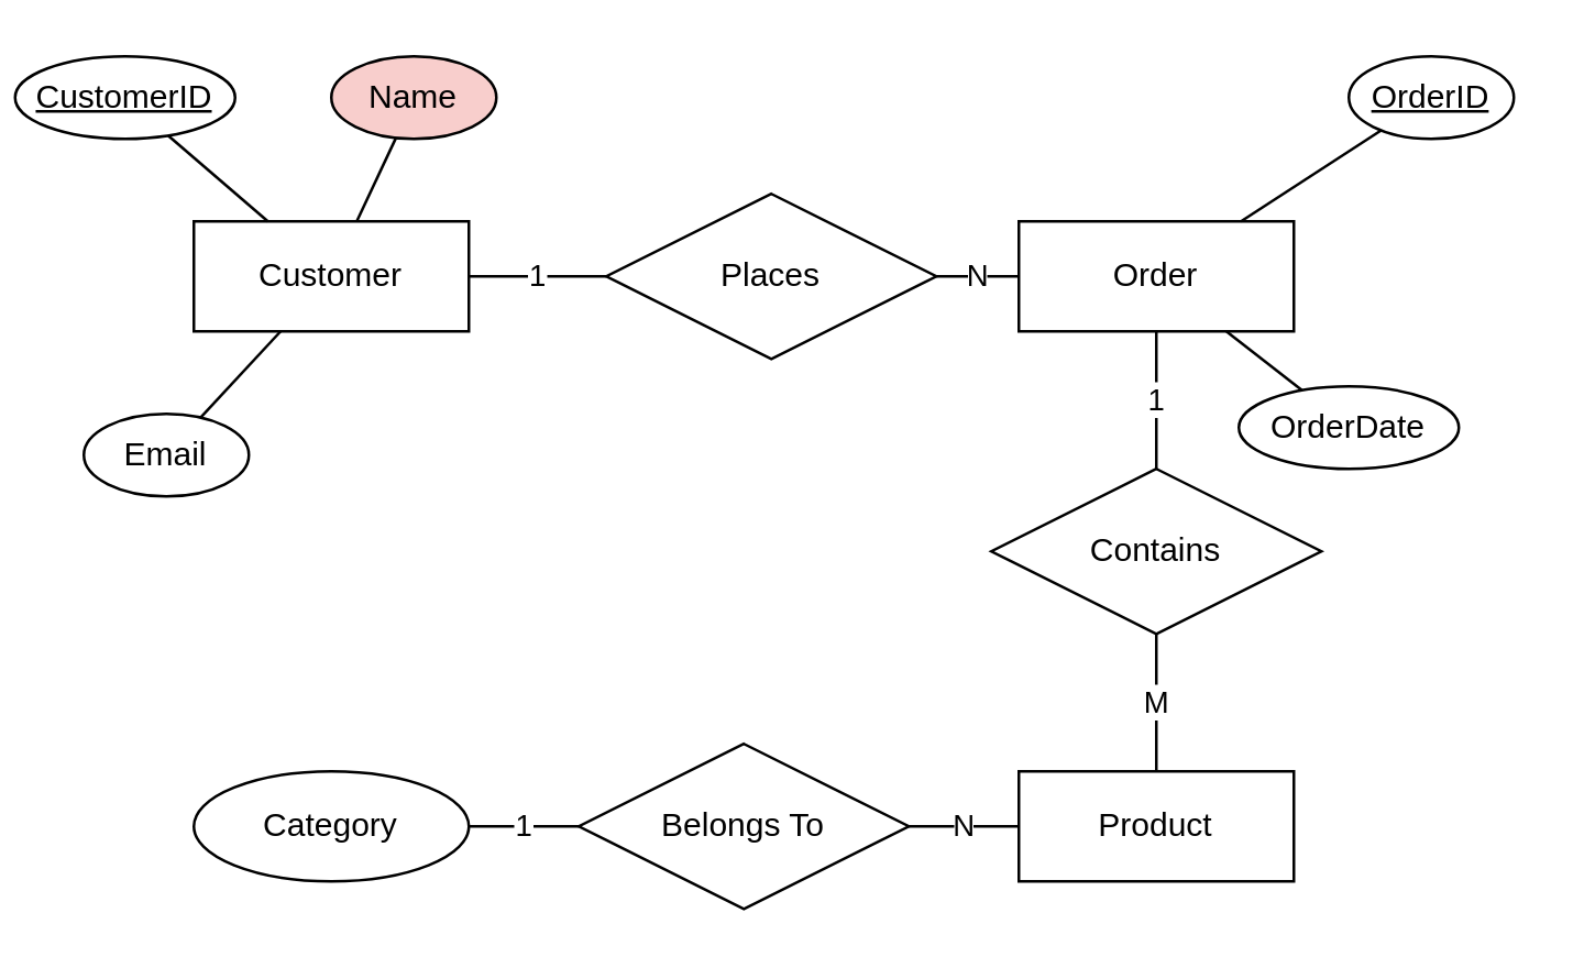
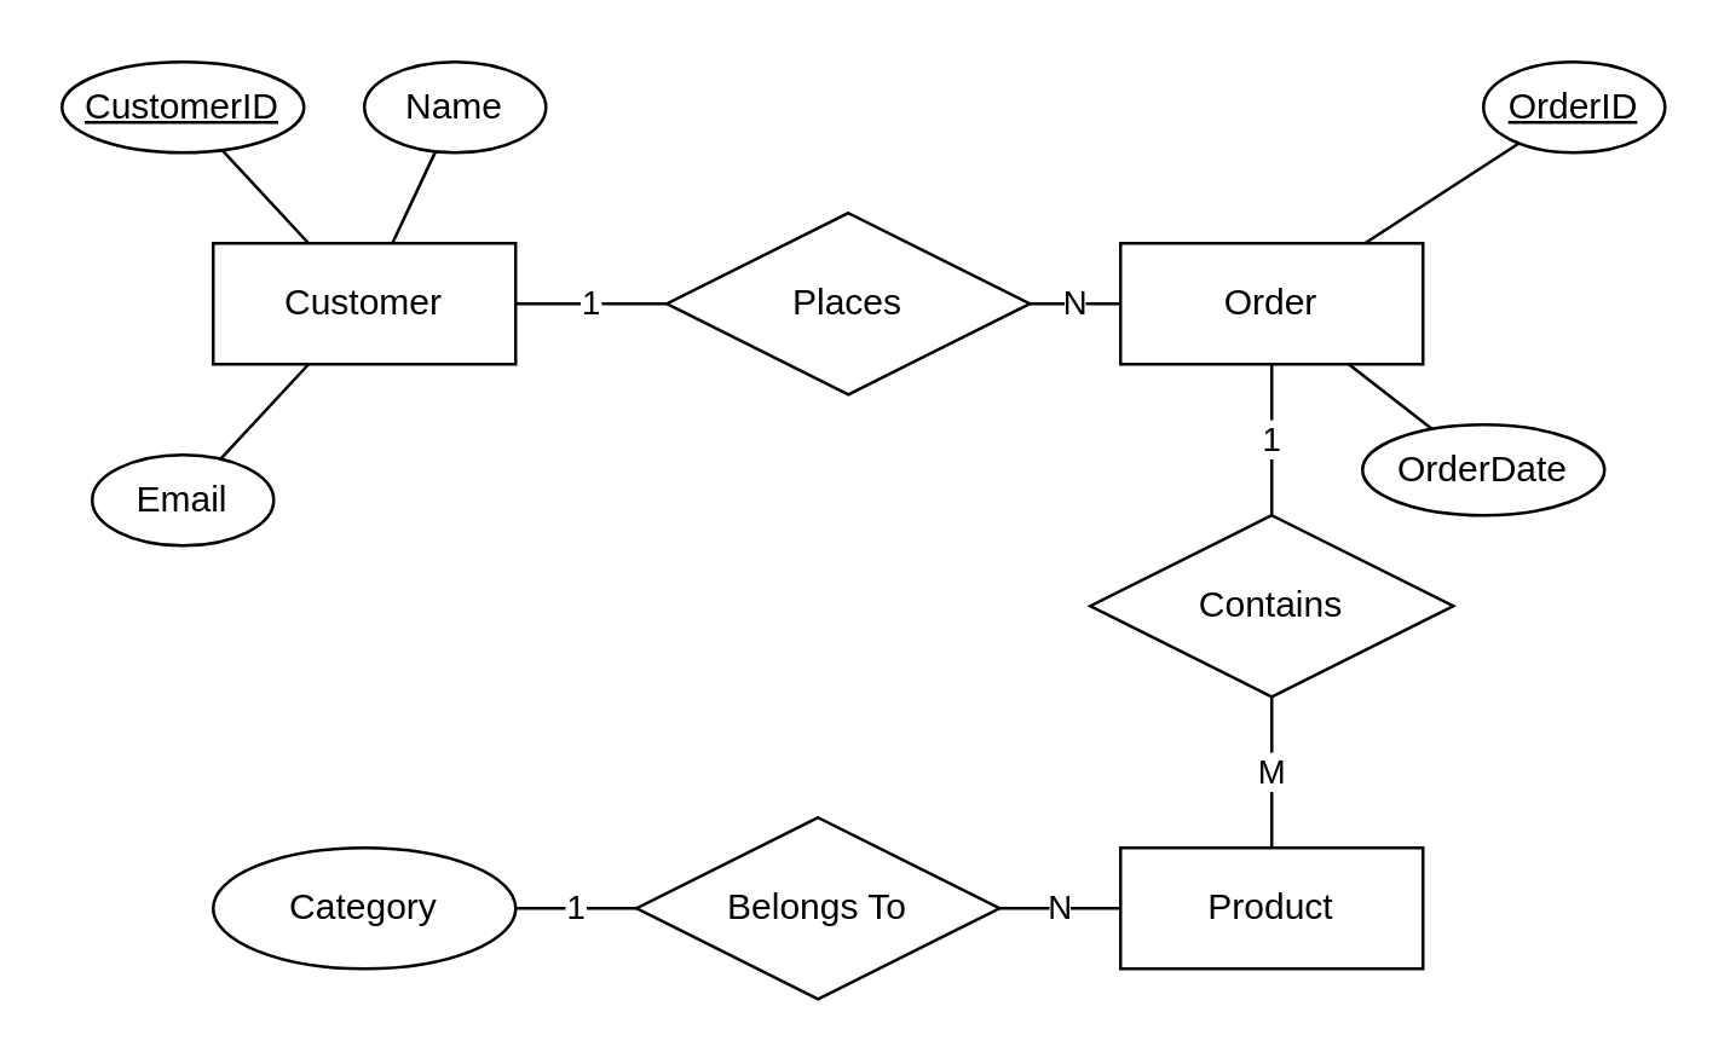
- <mxCell id="15" value="CustomerID" style="ellipse;whiteSpace=wrap;html=1;align=center;fontStyle=4;" vertex="1" parent="1"><mxGeometry x="5" y="20" width="80" height="30" as="geometry" /></mxCell>
+ <mxCell id="15" value="CustomerID" style="ellipse;whiteSpace=wrap;html=1;align=center;fontStyle=4;" vertex="1" parent="1"><mxGeometry x="20" y="20" width="80" height="30" as="geometry" /></mxCell>
- <mxCell id="16" value="Name" style="ellipse;whiteSpace=wrap;html=1;align=center;fillColor=#f8cecc;" vertex="1" parent="1"><mxGeometry x="120" y="20" width="60" height="30" as="geometry" /></mxCell>
+ <mxCell id="16" value="Name" style="ellipse;whiteSpace=wrap;html=1;align=center;" vertex="1" parent="1"><mxGeometry x="120" y="20" width="60" height="30" as="geometry" /></mxCell>
